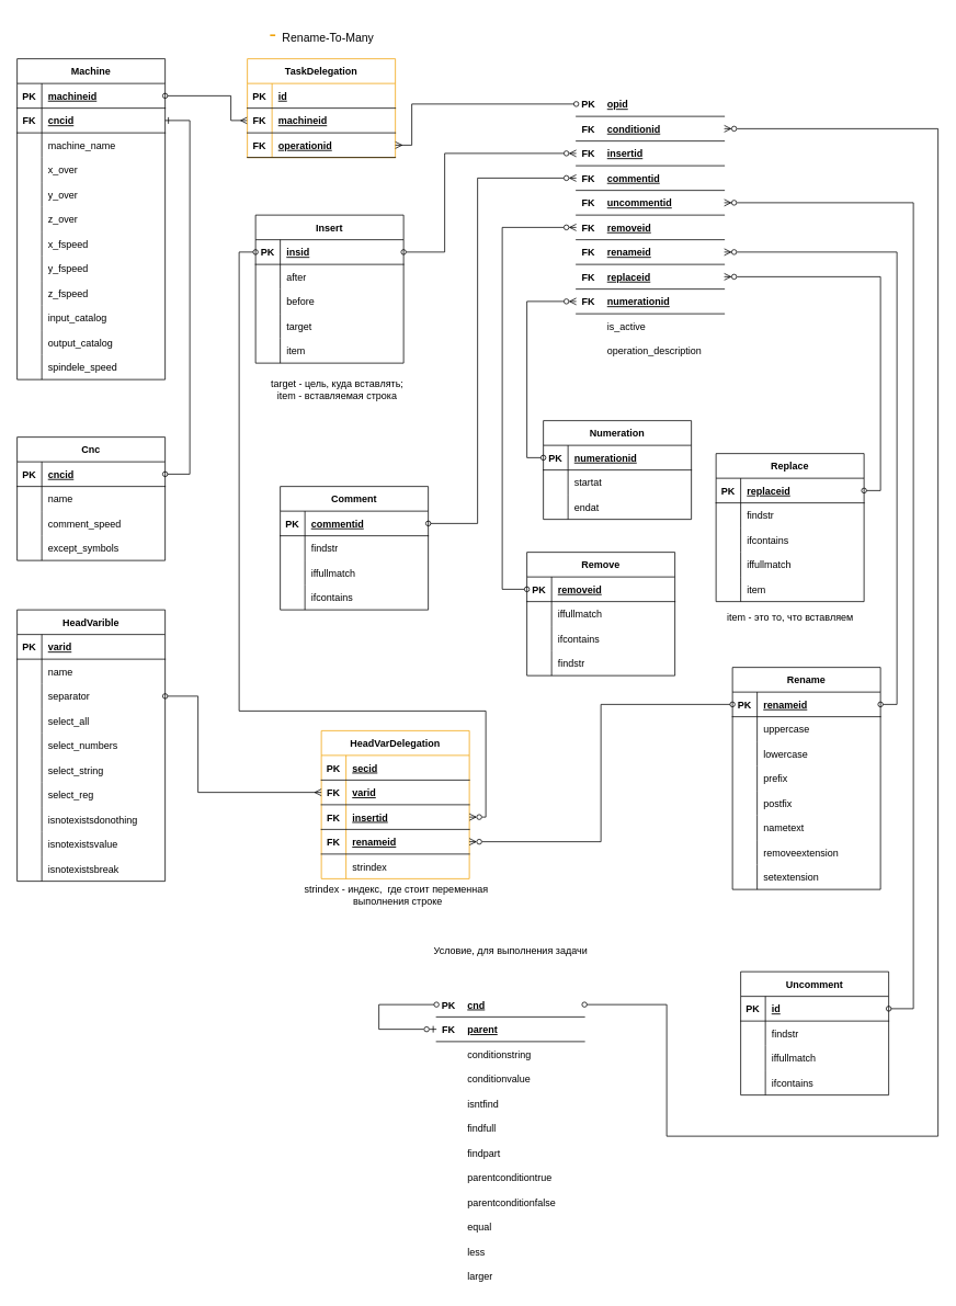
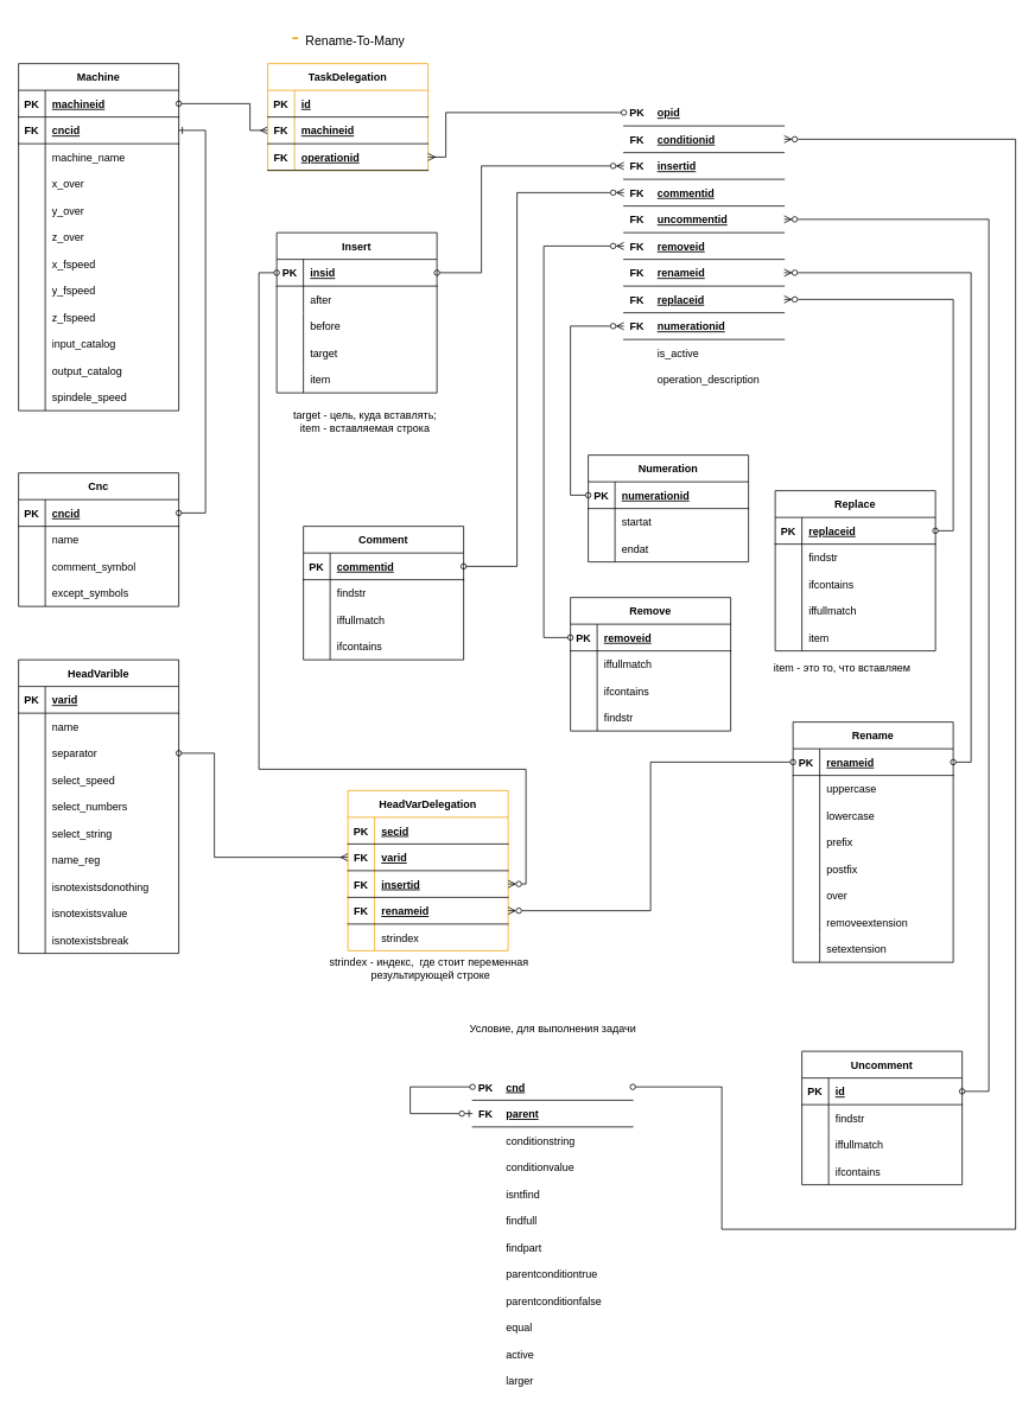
- <mxCell id="208" value="comment_speed" style="shape=partialRectangle;connectable=0;fillColor=none;top=0;left=0;bottom=0;right=0;align=left;spacingLeft=6;overflow=hidden;" parent="206" vertex="1"><mxGeometry x="30" width="150" height="30" as="geometry"><mxRectangle width="150" height="30" as="alternateBounds" /></mxGeometry></mxCell>
+ <mxCell id="208" value="comment_symbol" style="shape=partialRectangle;connectable=0;fillColor=none;top=0;left=0;bottom=0;right=0;align=left;spacingLeft=6;overflow=hidden;" parent="206" vertex="1"><mxGeometry x="30" width="150" height="30" as="geometry"><mxRectangle width="150" height="30" as="alternateBounds" /></mxGeometry></mxCell>
- <mxCell id="245" value="item - это то, что вставляем" style="text;html=1;align=center;verticalAlign=middle;resizable=0;points=[];autosize=1;strokeColor=none;fillColor=none;" parent="1" vertex="1"><mxGeometry x="875" y="741" width="170" height="20" as="geometry" /></mxCell>
+ <mxCell id="245" value="item - это то, что вставляем" style="text;html=1;align=center;verticalAlign=middle;resizable=0;points=[];autosize=1;strokeColor=none;fillColor=none;" parent="1" vertex="1"><mxGeometry x="860" y="741" width="170" height="20" as="geometry" /></mxCell>
- <mxCell id="226" value="select_all" style="shape=partialRectangle;connectable=0;fillColor=none;top=0;left=0;bottom=0;right=0;align=left;spacingLeft=6;overflow=hidden;" parent="224" vertex="1"><mxGeometry x="30" width="150" height="30" as="geometry"><mxRectangle width="150" height="30" as="alternateBounds" /></mxGeometry></mxCell>
+ <mxCell id="226" value="select_speed" style="shape=partialRectangle;connectable=0;fillColor=none;top=0;left=0;bottom=0;right=0;align=left;spacingLeft=6;overflow=hidden;" parent="224" vertex="1"><mxGeometry x="30" width="150" height="30" as="geometry"><mxRectangle width="150" height="30" as="alternateBounds" /></mxGeometry></mxCell>
- <mxCell id="235" value="select_reg" style="shape=partialRectangle;connectable=0;fillColor=none;top=0;left=0;bottom=0;right=0;align=left;spacingLeft=6;overflow=hidden;" parent="233" vertex="1"><mxGeometry x="30" width="150" height="30" as="geometry"><mxRectangle width="150" height="30" as="alternateBounds" /></mxGeometry></mxCell>
+ <mxCell id="235" value="name_reg" style="shape=partialRectangle;connectable=0;fillColor=none;top=0;left=0;bottom=0;right=0;align=left;spacingLeft=6;overflow=hidden;" parent="233" vertex="1"><mxGeometry x="30" width="150" height="30" as="geometry"><mxRectangle width="150" height="30" as="alternateBounds" /></mxGeometry></mxCell>
- <mxCell id="158" value="nametext" style="shape=partialRectangle;connectable=0;fillColor=none;top=0;left=0;bottom=0;right=0;align=left;spacingLeft=6;overflow=hidden;" parent="156" vertex="1"><mxGeometry x="30" width="150" height="30" as="geometry"><mxRectangle width="150" height="30" as="alternateBounds" /></mxGeometry></mxCell>
+ <mxCell id="158" value="over" style="shape=partialRectangle;connectable=0;fillColor=none;top=0;left=0;bottom=0;right=0;align=left;spacingLeft=6;overflow=hidden;" parent="156" vertex="1"><mxGeometry x="30" width="150" height="30" as="geometry"><mxRectangle width="150" height="30" as="alternateBounds" /></mxGeometry></mxCell>
- <mxCell id="263" value="&lt;span style=&quot;text-align: left;&quot;&gt;strindex - индекс,&amp;nbsp; где стоит переменная&lt;br&gt;&amp;nbsp;выполнения строке&lt;br&gt;&lt;/span&gt;" style="text;html=1;align=center;verticalAlign=middle;resizable=0;points=[];autosize=1;strokeColor=none;fillColor=none;" parent="1" vertex="1"><mxGeometry x="360" y="1067" width="241" height="41" as="geometry" /></mxCell>
+ <mxCell id="263" value="&lt;span style=&quot;text-align: left;&quot;&gt;strindex - индекс,&amp;nbsp; где стоит переменная&lt;br&gt;&amp;nbsp;результирующей строке&lt;br&gt;&lt;/span&gt;" style="text;html=1;align=center;verticalAlign=middle;resizable=0;points=[];autosize=1;strokeColor=none;fillColor=none;" parent="1" vertex="1"><mxGeometry x="360" y="1067" width="241" height="41" as="geometry" /></mxCell>
- <mxCell id="301" value="less" style="shape=partialRectangle;connectable=0;fillColor=none;top=0;left=0;bottom=0;right=0;align=left;spacingLeft=6;overflow=hidden;" parent="299" vertex="1"><mxGeometry x="30" width="150" height="30" as="geometry"><mxRectangle width="150" height="30" as="alternateBounds" /></mxGeometry></mxCell>
+ <mxCell id="301" value="active" style="shape=partialRectangle;connectable=0;fillColor=none;top=0;left=0;bottom=0;right=0;align=left;spacingLeft=6;overflow=hidden;" parent="299" vertex="1"><mxGeometry x="30" width="150" height="30" as="geometry"><mxRectangle width="150" height="30" as="alternateBounds" /></mxGeometry></mxCell>
